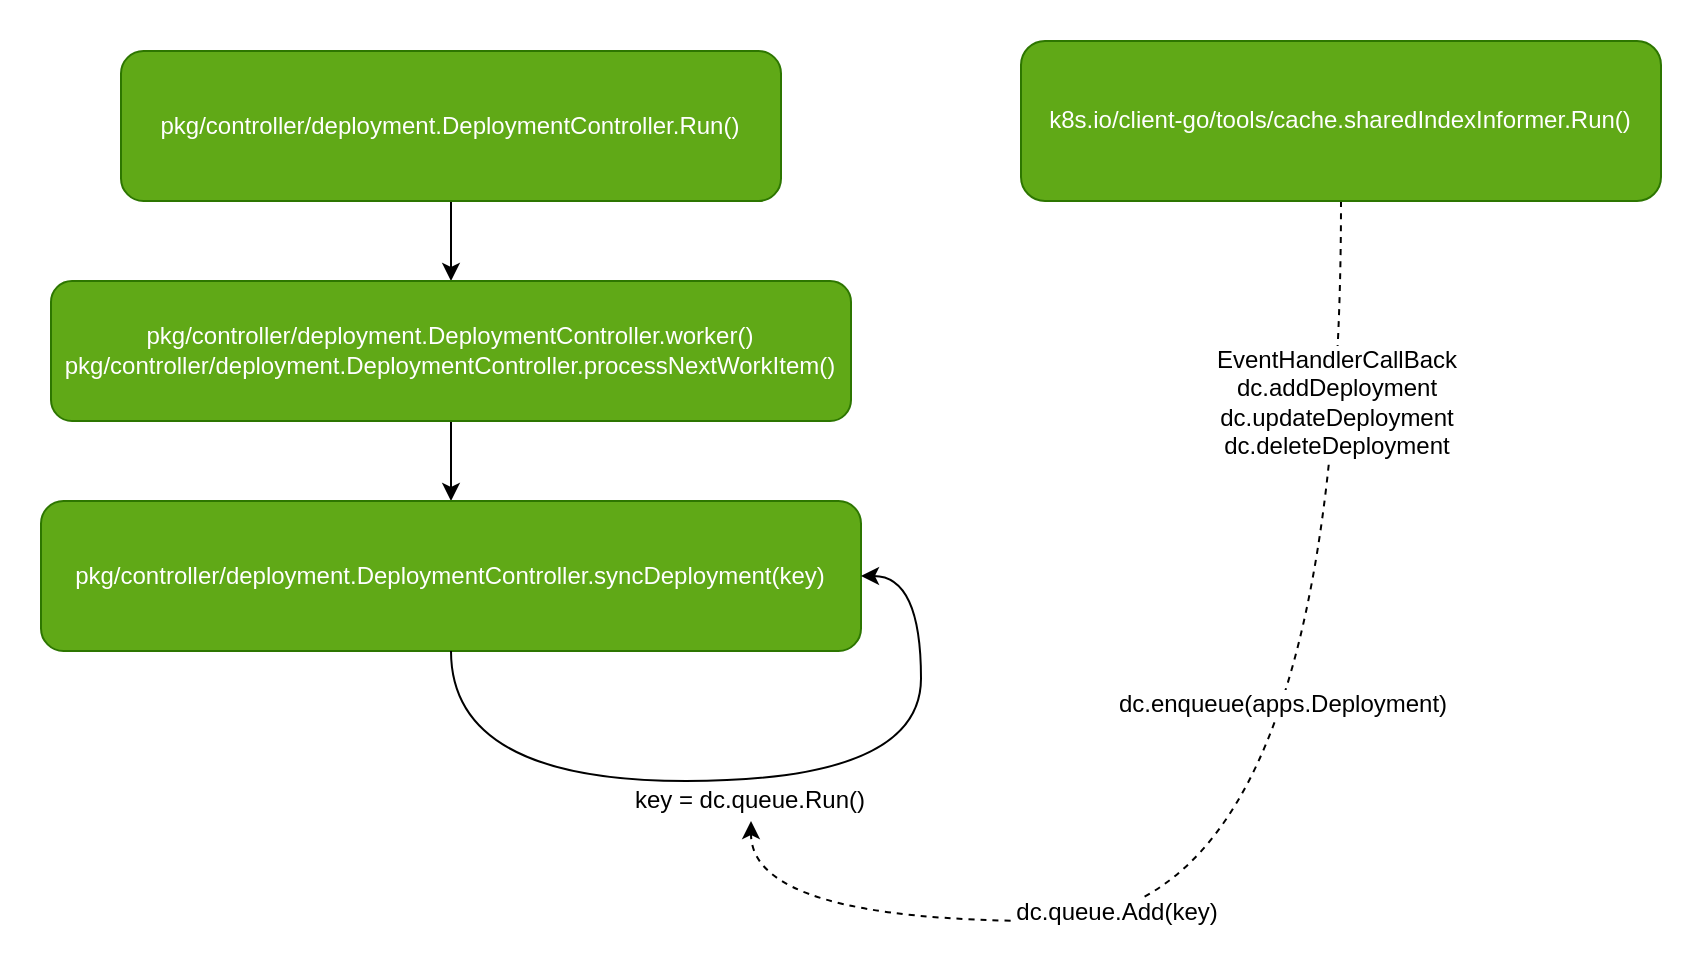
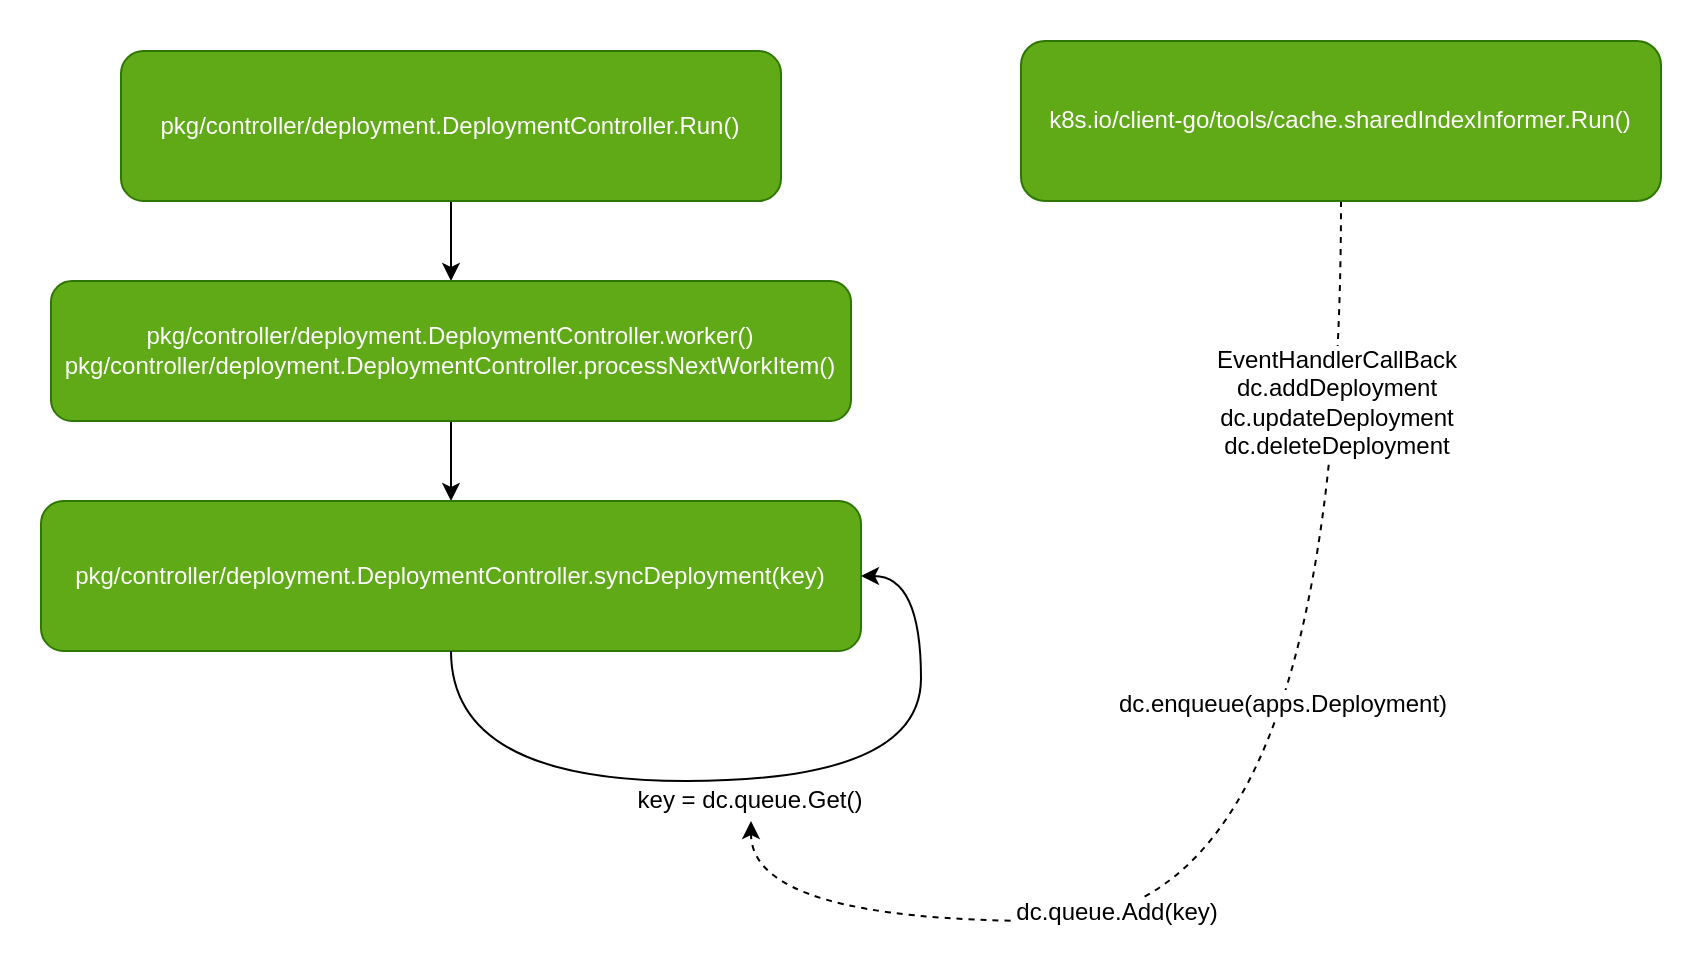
- <mxCell id="13" value="&lt;span style=&quot;white-space: nowrap ; background-color: rgb(255 , 255 , 255)&quot;&gt;key = dc.queue.Run()&lt;/span&gt;" style="text;html=1;strokeColor=none;fillColor=none;align=center;verticalAlign=middle;whiteSpace=wrap;rounded=0;" vertex="1" parent="1"><mxGeometry x="310" y="390" width="130" height="20" as="geometry" /></mxCell>
+ <mxCell id="13" value="&lt;span style=&quot;white-space: nowrap ; background-color: rgb(255 , 255 , 255)&quot;&gt;key = dc.queue.Get()&lt;/span&gt;" style="text;html=1;strokeColor=none;fillColor=none;align=center;verticalAlign=middle;whiteSpace=wrap;rounded=0;" vertex="1" parent="1"><mxGeometry x="310" y="390" width="130" height="20" as="geometry" /></mxCell>
